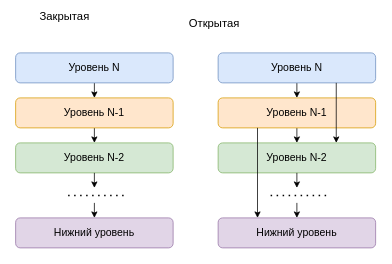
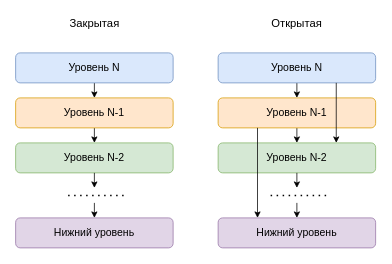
- <mxCell id="22" value="&lt;font style=&quot;font-size: 15px&quot;&gt;Закрытая&lt;/font&gt;" style="text;html=1;strokeColor=none;fillColor=none;align=center;verticalAlign=middle;whiteSpace=wrap;rounded=0;" vertex="1" parent="1"><mxGeometry x="52.5" y="10" width="65" height="20" as="geometry" /></mxCell>
+ <mxCell id="22" value="&lt;font style=&quot;font-size: 15px&quot;&gt;Закрытая&lt;/font&gt;" style="text;html=1;strokeColor=none;fillColor=none;align=center;verticalAlign=middle;whiteSpace=wrap;rounded=0;" vertex="1" parent="1"><mxGeometry x="92.5" y="20" width="65" height="20" as="geometry" /></mxCell>
- <mxCell id="23" value="&lt;font style=&quot;font-size: 15px&quot;&gt;Открытая&lt;/font&gt;" style="text;html=1;strokeColor=none;fillColor=none;align=center;verticalAlign=middle;whiteSpace=wrap;rounded=0;" vertex="1" parent="1"><mxGeometry x="246.25" y="20" width="77.5" height="20" as="geometry" /></mxCell>
+ <mxCell id="23" value="&lt;font style=&quot;font-size: 15px&quot;&gt;Открытая&lt;/font&gt;" style="text;html=1;strokeColor=none;fillColor=none;align=center;verticalAlign=middle;whiteSpace=wrap;rounded=0;" vertex="1" parent="1"><mxGeometry x="356.25" y="20" width="77.5" height="20" as="geometry" /></mxCell>
